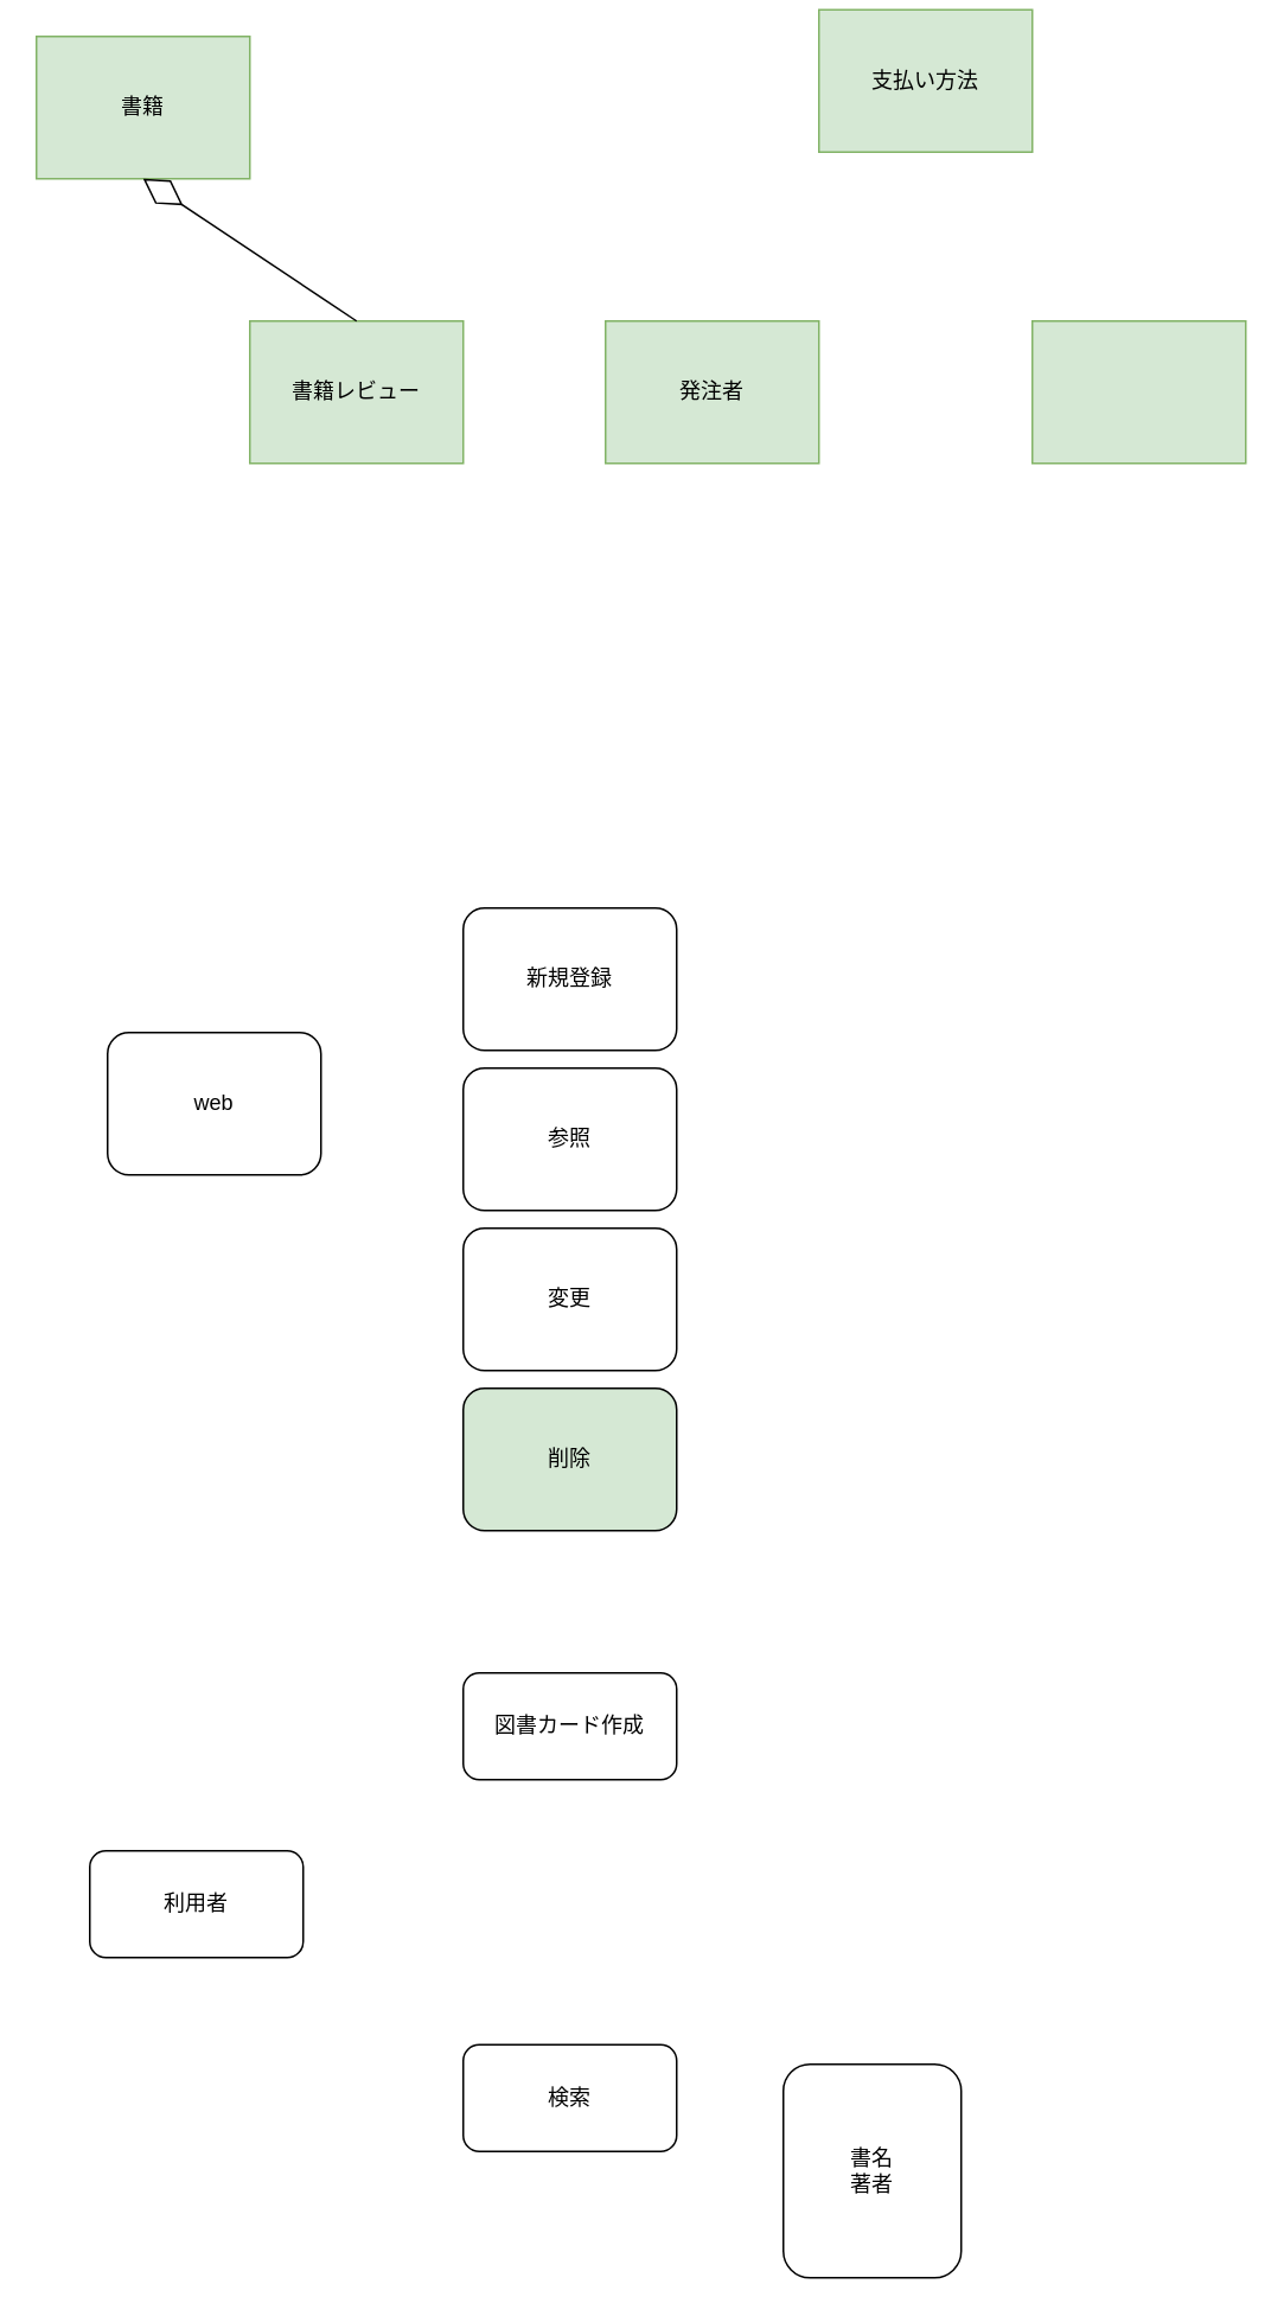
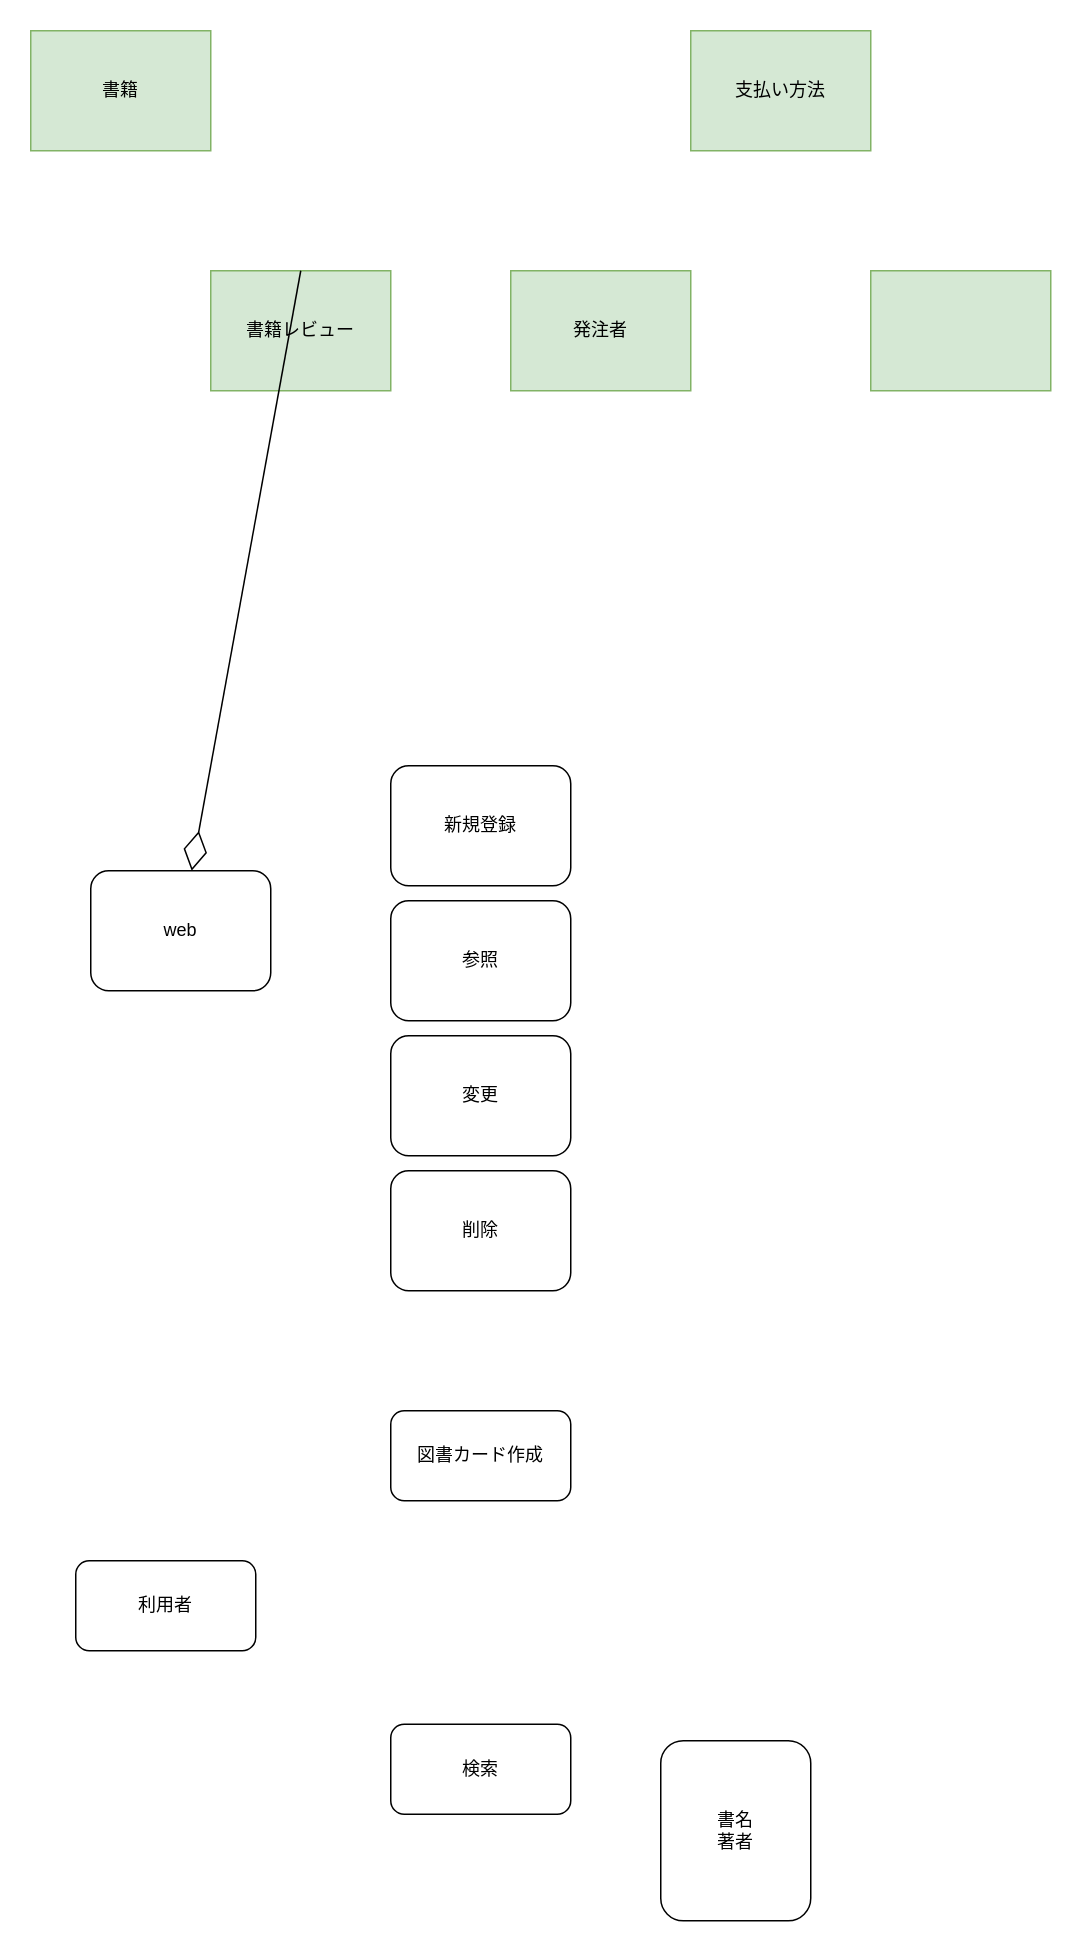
- <mxCell id="5" value="支払い方法" style="rounded=0;whiteSpace=wrap;html=1;fillColor=#d5e8d4;strokeColor=#82b366;" vertex="1" parent="1"><mxGeometry x="460" y="5" width="120" height="80" as="geometry" /></mxCell>
+ <mxCell id="5" value="支払い方法" style="rounded=0;whiteSpace=wrap;html=1;fillColor=#d5e8d4;strokeColor=#82b366;" vertex="1" parent="1"><mxGeometry x="460" y="20" width="120" height="80" as="geometry" /></mxCell>
- <mxCell id="4" value="" style="endArrow=diamondThin;endFill=0;endSize=24;html=1;rounded=0;entryX=0.5;entryY=1;entryDx=0;entryDy=0;exitX=0.5;exitY=0;exitDx=0;exitDy=0;" edge="1" parent="1" source="3" target="2"><mxGeometry width="160" relative="1" as="geometry"><mxPoint x="130" y="210" as="sourcePoint" /><mxPoint x="180" y="230" as="targetPoint" /></mxGeometry></mxCell>
+ <mxCell id="4" value="" style="endArrow=diamondThin;endFill=0;endSize=24;html=1;rounded=0;exitX=0.5;exitY=0;exitDx=0;exitDy=0;" edge="1" parent="1" source="3" target="8"><mxGeometry width="160" relative="1" as="geometry"><mxPoint x="130" y="210" as="sourcePoint" /><mxPoint x="180" y="230" as="targetPoint" /></mxGeometry></mxCell>
- <mxCell id="11" value="削除" style="rounded=1;whiteSpace=wrap;html=1;fillColor=#d5e8d4;" vertex="1" parent="1"><mxGeometry x="260" y="780" width="120" height="80" as="geometry" /></mxCell>
+ <mxCell id="11" value="削除" style="rounded=1;whiteSpace=wrap;html=1;" vertex="1" parent="1"><mxGeometry x="260" y="780" width="120" height="80" as="geometry" /></mxCell>
